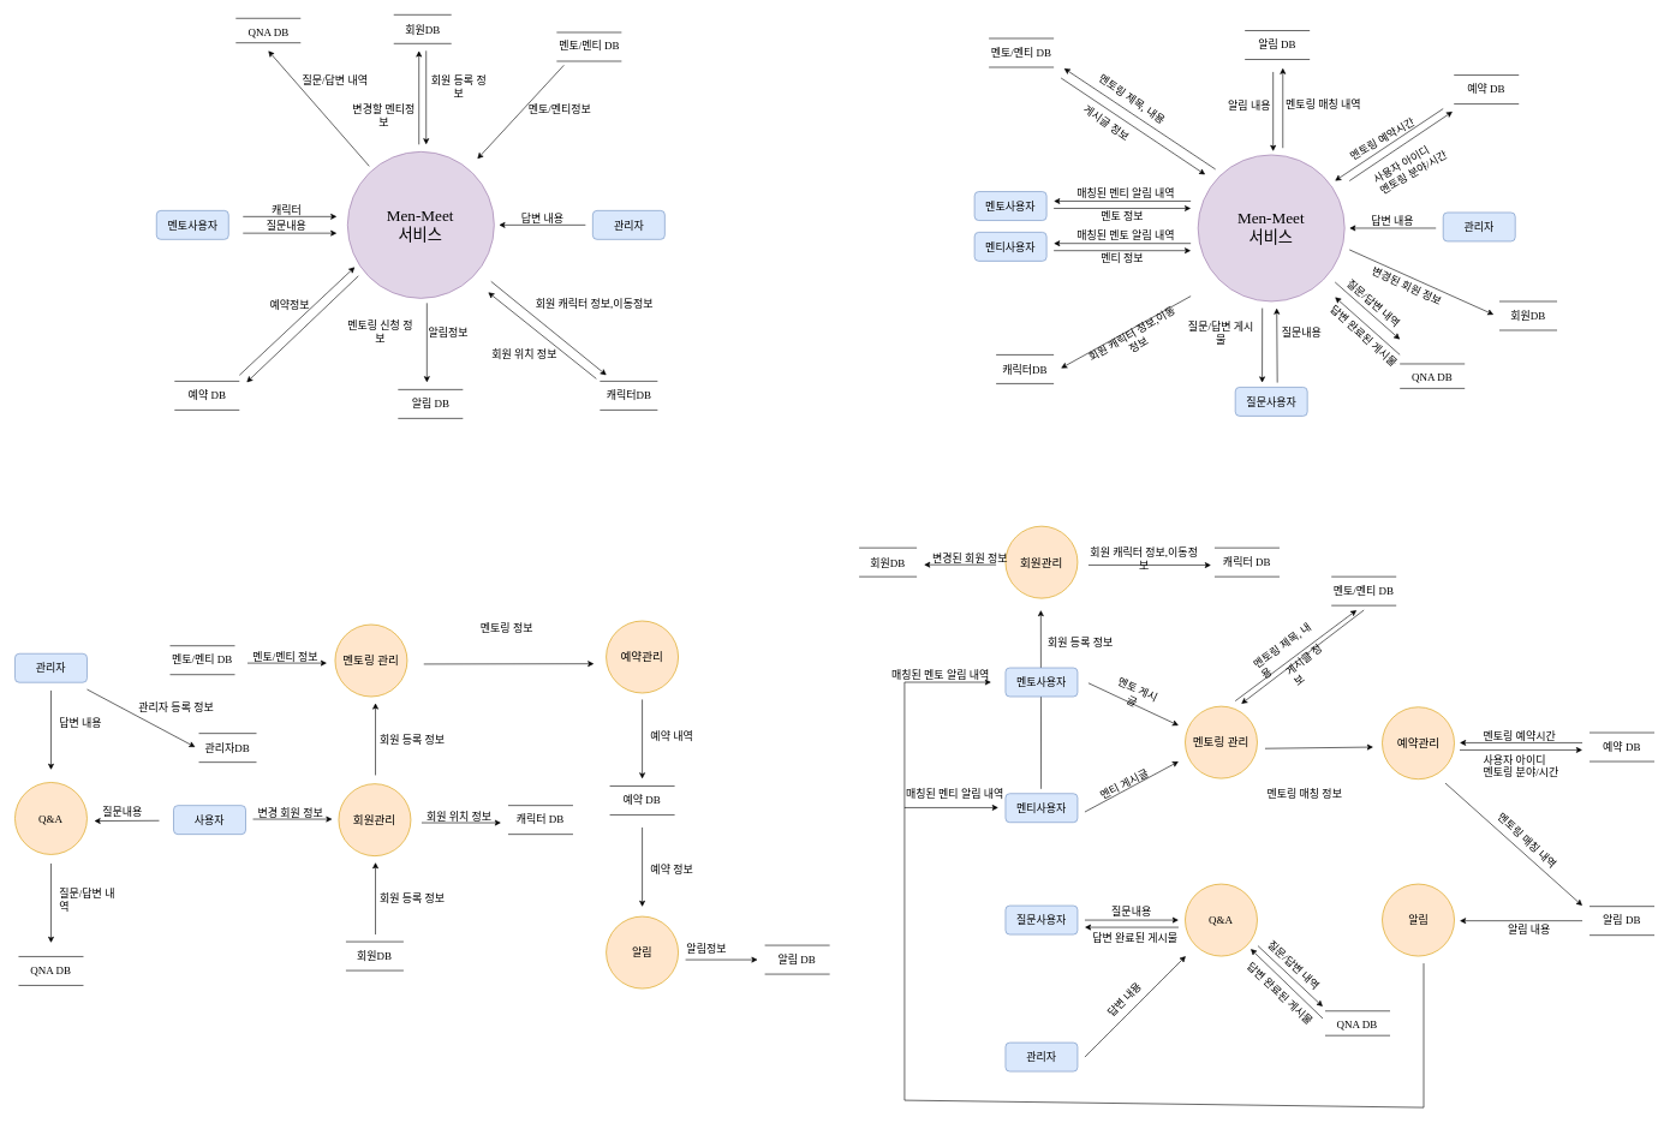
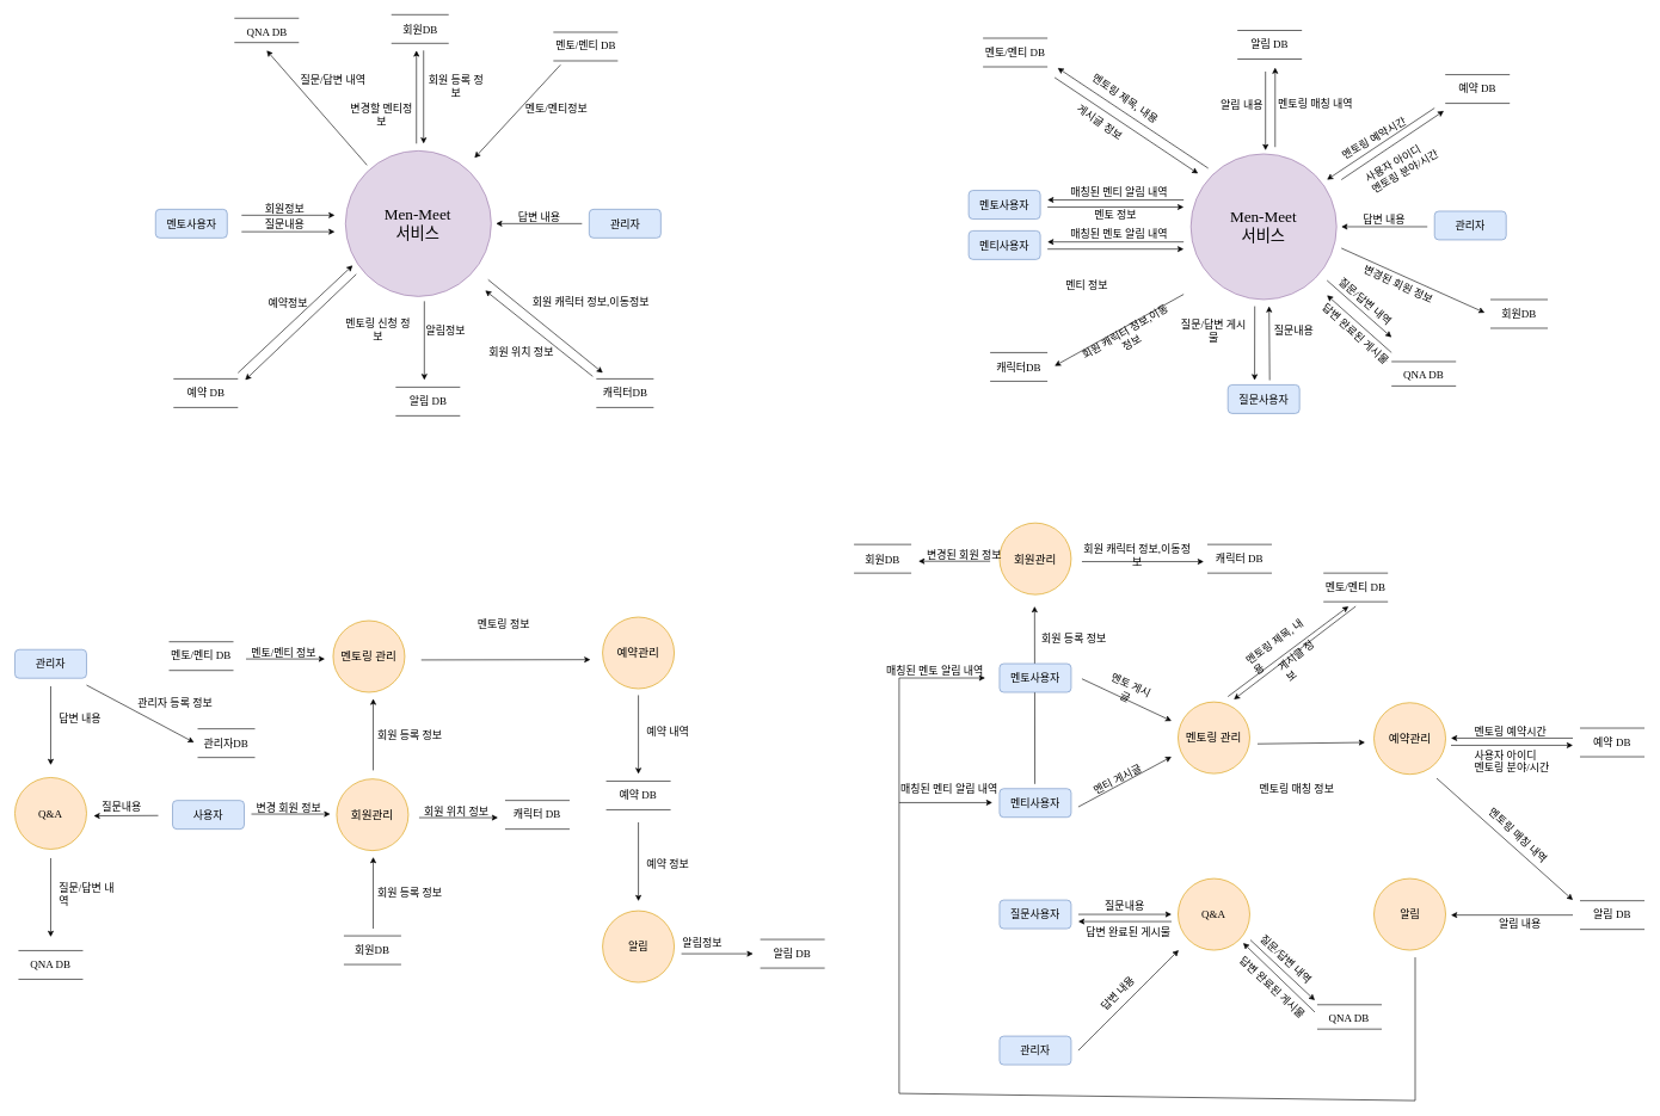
- <mxCell id="42" value="캐릭터" style="text;html=1;strokeColor=none;fillColor=none;align=center;verticalAlign=middle;whiteSpace=wrap;rounded=0;fontFamily=Jua;fontSource=https%3A%2F%2Ffonts.googleapis.com%2Fcss%3Ffamily%3DJua;fontSize=15;fontStyle=0" parent="1" vertex="1"><mxGeometry x="336.5" y="280" width="120" height="20" as="geometry" /></mxCell>
+ <mxCell id="42" value="회원정보" style="text;html=1;strokeColor=none;fillColor=none;align=center;verticalAlign=middle;whiteSpace=wrap;rounded=0;fontFamily=Jua;fontSource=https%3A%2F%2Ffonts.googleapis.com%2Fcss%3Ffamily%3DJua;fontSize=15;fontStyle=0" parent="1" vertex="1"><mxGeometry x="336.5" y="280" width="120" height="20" as="geometry" /></mxCell>
- <mxCell id="142" value="멘티 정보" style="text;html=1;strokeColor=none;fillColor=none;align=center;verticalAlign=middle;whiteSpace=wrap;rounded=0;fontFamily=Jua;fontSource=https%3A%2F%2Ffonts.googleapis.com%2Fcss%3Ffamily%3DJua;fontSize=15;fontStyle=0" parent="1" vertex="1"><mxGeometry x="1521" y="350.05" width="70" height="16" as="geometry" /></mxCell>
+ <mxCell id="142" value="멘티 정보" style="text;html=1;strokeColor=none;fillColor=none;align=center;verticalAlign=middle;whiteSpace=wrap;rounded=0;fontFamily=Jua;fontSource=https%3A%2F%2Ffonts.googleapis.com%2Fcss%3Ffamily%3DJua;fontSize=15;fontStyle=0" parent="1" vertex="1"><mxGeometry x="1481" y="390.05" width="70" height="16" as="geometry" /></mxCell>
